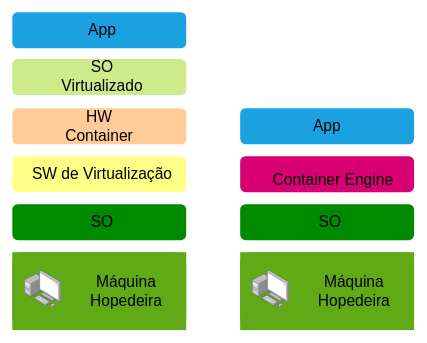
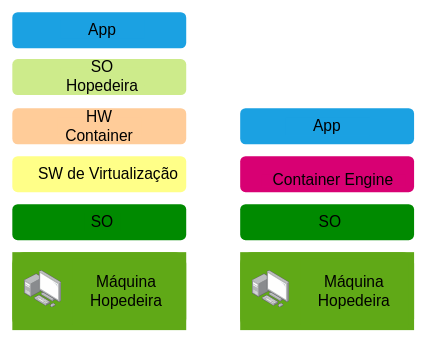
- <mxCell id="11" value="SO Virtualizado" style="text;html=1;strokeColor=none;fillColor=#cdeb8b;align=center;verticalAlign=middle;whiteSpace=wrap;rounded=0;fontSize=26;fontColor=#000000;" vertex="1" parent="1"><mxGeometry x="100" y="111.9" width="140" height="30" as="geometry" /></mxCell>
+ <mxCell id="11" value="SO Hopedeira" style="text;html=1;strokeColor=none;fillColor=#cdeb8b;align=center;verticalAlign=middle;whiteSpace=wrap;rounded=0;fontSize=26;fontColor=#000000;" vertex="1" parent="1"><mxGeometry x="100" y="111.9" width="140" height="30" as="geometry" /></mxCell>
- <mxCell id="9" value="SW de Virtualização" style="text;html=1;strokeColor=none;fillColor=#ffff88;align=center;verticalAlign=middle;whiteSpace=wrap;rounded=0;fontSize=26;fontColor=#000000;" vertex="1" parent="1"><mxGeometry x="50" y="280" width="240" height="20" as="geometry" /></mxCell>
+ <mxCell id="9" value="SW de Virtualização" style="text;html=1;strokeColor=none;fillColor=#ffff88;align=center;verticalAlign=middle;whiteSpace=wrap;rounded=0;fontSize=26;fontColor=#000000;" vertex="1" parent="1"><mxGeometry x="60" y="280" width="240" height="20" as="geometry" /></mxCell>
